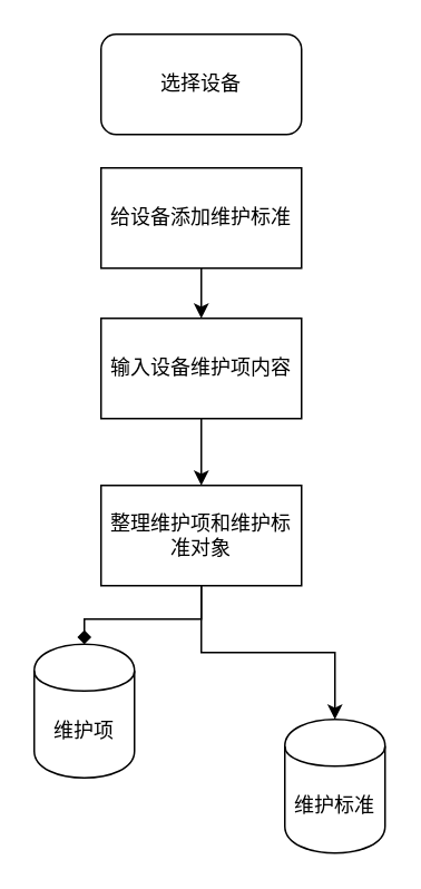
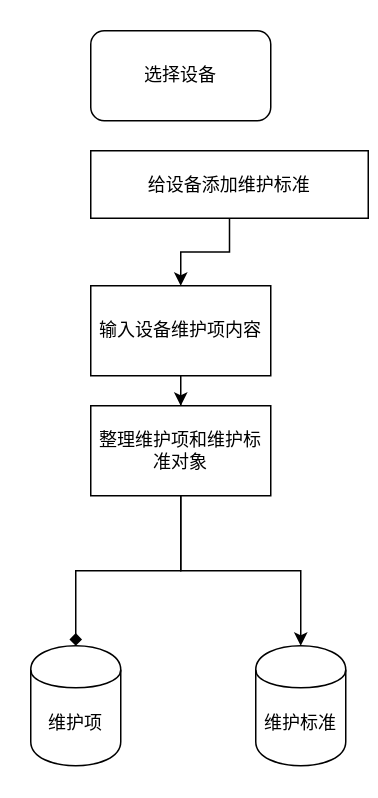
- <mxCell id="4" value="给设备添加维护标准" style="rounded=0;whiteSpace=wrap;html=1;" vertex="1" parent="1"><mxGeometry x="60" y="100" width="120" height="60" as="geometry" /></mxCell>
+ <mxCell id="4" value="给设备添加维护标准" style="rounded=0;whiteSpace=wrap;html=1;" vertex="1" parent="1"><mxGeometry x="60" y="100" width="185" height="45" as="geometry" /></mxCell>
- <mxCell id="7" value="整理维护项和维护标准对象" style="rounded=0;whiteSpace=wrap;html=1;" vertex="1" parent="1"><mxGeometry x="60" y="290" width="120" height="60" as="geometry" /></mxCell>
+ <mxCell id="7" value="整理维护项和维护标准对象" style="rounded=0;whiteSpace=wrap;html=1;" vertex="1" parent="1"><mxGeometry x="60" y="270" width="120" height="60" as="geometry" /></mxCell>
- <mxCell id="8" value="维护项" style="shape=cylinder;whiteSpace=wrap;html=1;boundedLbl=1;backgroundOutline=1;" vertex="1" parent="1"><mxGeometry x="20" y="385" width="60" height="80" as="geometry" /></mxCell>
+ <mxCell id="8" value="维护项" style="shape=cylinder;whiteSpace=wrap;html=1;boundedLbl=1;backgroundOutline=1;" vertex="1" parent="1"><mxGeometry x="20" y="430" width="60" height="80" as="geometry" /></mxCell>
